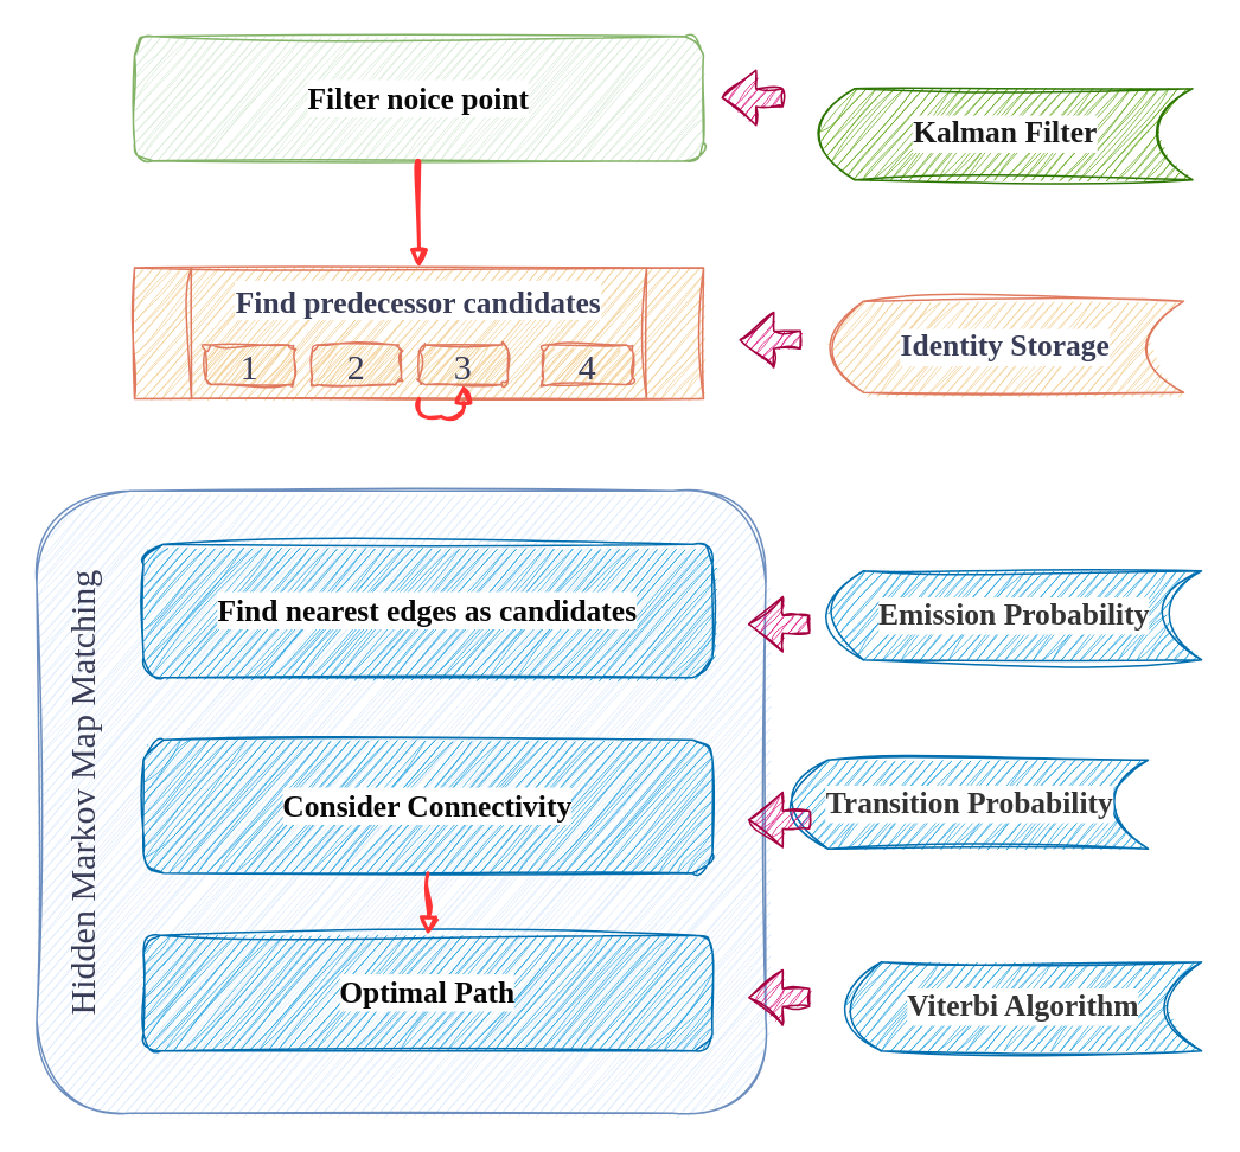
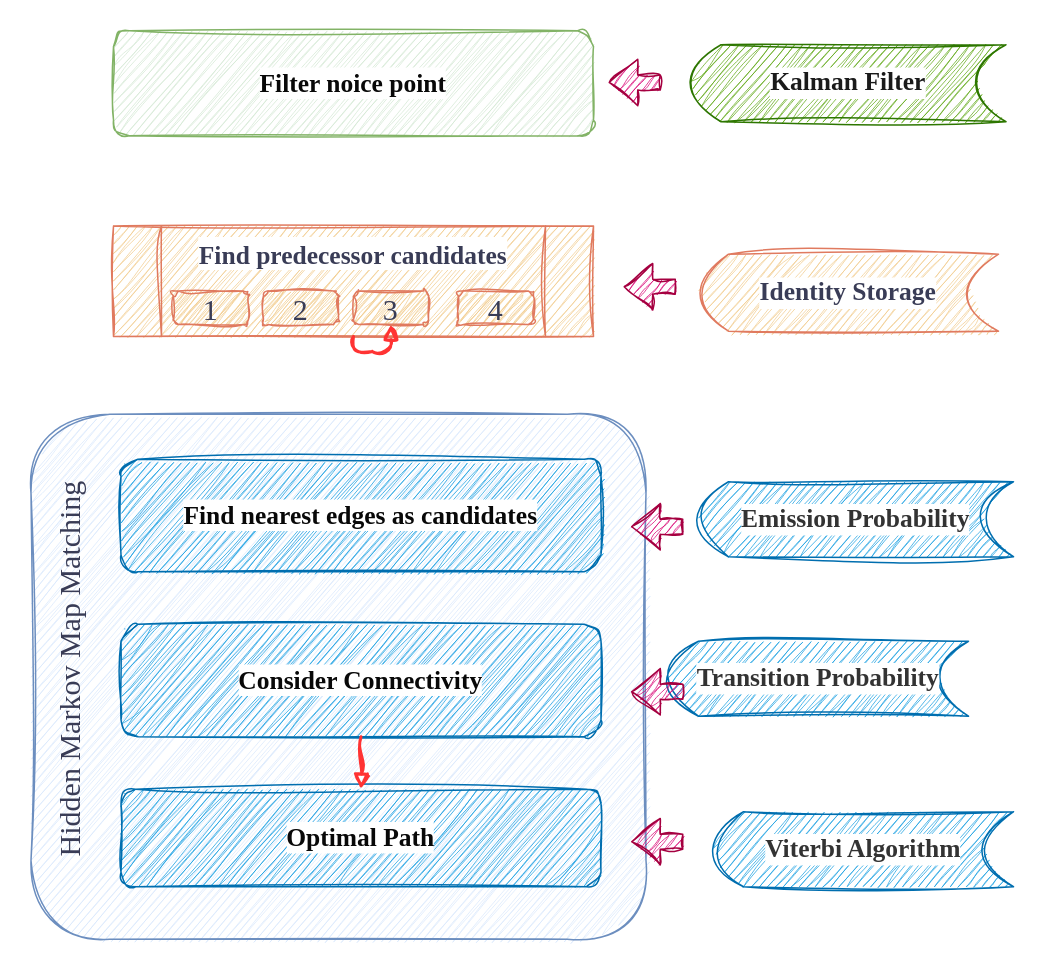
- <mxCell id="16" value="Kalman Filter" style="shape=dataStorage;whiteSpace=wrap;html=1;fixedSize=1;sketch=1;hachureGap=4;jiggle=2;curveFitting=1;strokeColor=#2D7600;fontFamily=Architects Daughter;fontSource=https%3A%2F%2Ffonts.googleapis.com%2Fcss%3Ffamily%3DArchitects%2BDaughter;fontSize=17;fontColor=#1A1A1A;fillColor=#60a917;fontStyle=1;labelBackgroundColor=default;" parent="2" vertex="1"><mxGeometry x="440" y="29.34" width="210" height="51.33" as="geometry" /></mxCell>
+ <mxCell id="16" value="Kalman Filter" style="shape=dataStorage;whiteSpace=wrap;html=1;fixedSize=1;sketch=1;hachureGap=4;jiggle=2;curveFitting=1;strokeColor=#2D7600;fontFamily=Architects Daughter;fontSource=https%3A%2F%2Ffonts.googleapis.com%2Fcss%3Ffamily%3DArchitects%2BDaughter;fontSize=17;fontColor=#1A1A1A;fillColor=#60a917;fontStyle=1;labelBackgroundColor=default;" parent="2" vertex="1"><mxGeometry x="440" y="9.34" width="210" height="51.33" as="geometry" /></mxCell>
- <mxCell id="26" value="" style="endArrow=block;html=1;rounded=1;strokeWidth=2;sketch=1;curveFitting=1;jiggle=2;labelBackgroundColor=none;strokeColor=#FF3333;fontColor=default;endFill=1;edgeStyle=orthogonalEdgeStyle;curved=1;" parent="2" source="3" target="5" edge="1"><mxGeometry width="50" height="50" relative="1" as="geometry"><mxPoint x="214.5" y="62.66" as="sourcePoint" /><mxPoint x="254.5" y="190.66" as="targetPoint" /></mxGeometry></mxCell>
